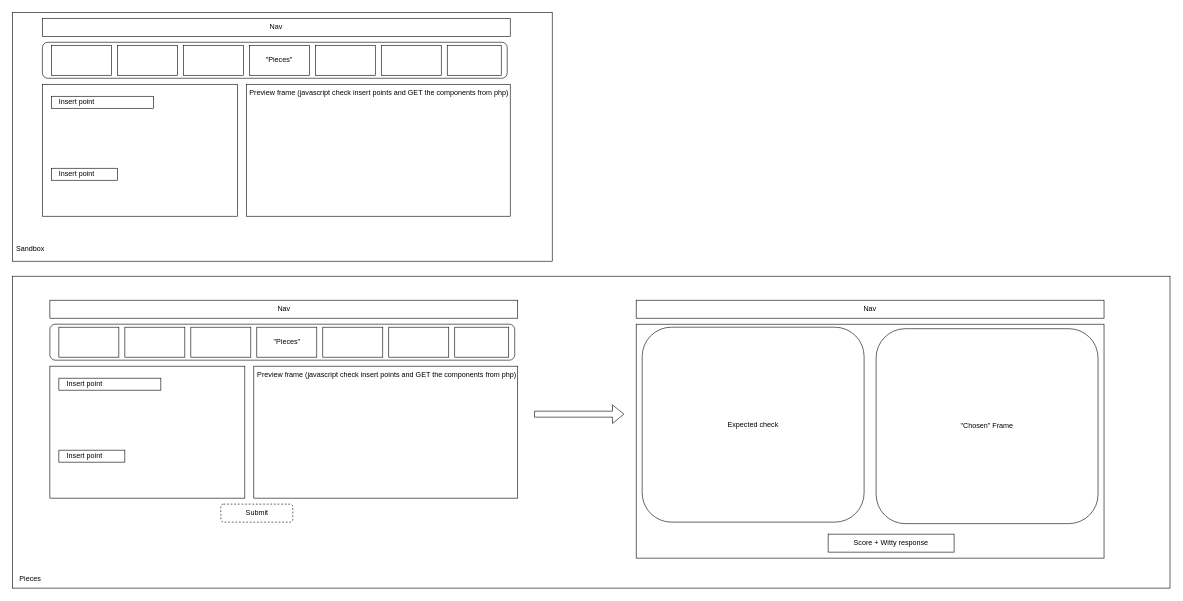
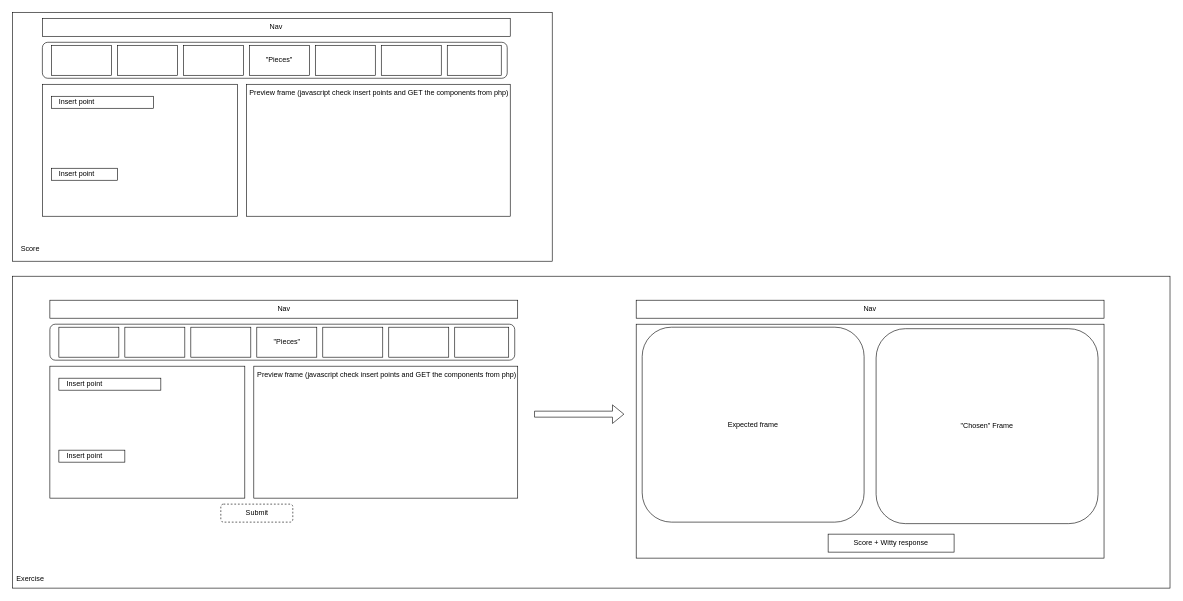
- <mxCell id="27" value="Sandbox" style="text;html=1;align=center;verticalAlign=middle;whiteSpace=wrap;rounded=0;" vertex="1" parent="16"><mxGeometry x="-50" y="330" width="60" height="30" as="geometry" /></mxCell>
+ <mxCell id="27" value="Score" style="text;html=1;align=center;verticalAlign=middle;whiteSpace=wrap;rounded=0;" vertex="1" parent="16"><mxGeometry x="-50" y="330" width="60" height="30" as="geometry" /></mxCell>
- <mxCell id="36" value="Expected check" style="rounded=1;whiteSpace=wrap;html=1;movable=1;resizable=1;rotatable=1;deletable=1;editable=1;locked=0;connectable=1;container=0;" vertex="1" parent="34"><mxGeometry x="10" y="45" width="370" height="325" as="geometry" /></mxCell>
+ <mxCell id="36" value="Expected frame" style="rounded=1;whiteSpace=wrap;html=1;movable=1;resizable=1;rotatable=1;deletable=1;editable=1;locked=0;connectable=1;container=0;" vertex="1" parent="34"><mxGeometry x="10" y="45" width="370" height="325" as="geometry" /></mxCell>
- <mxCell id="62" value="Pieces" style="text;html=1;align=center;verticalAlign=middle;whiteSpace=wrap;rounded=0;" vertex="1" parent="31"><mxGeometry y="490" width="60" height="30" as="geometry" /></mxCell>
+ <mxCell id="62" value="Exercise" style="text;html=1;align=center;verticalAlign=middle;whiteSpace=wrap;rounded=0;" vertex="1" parent="31"><mxGeometry y="490" width="60" height="30" as="geometry" /></mxCell>
